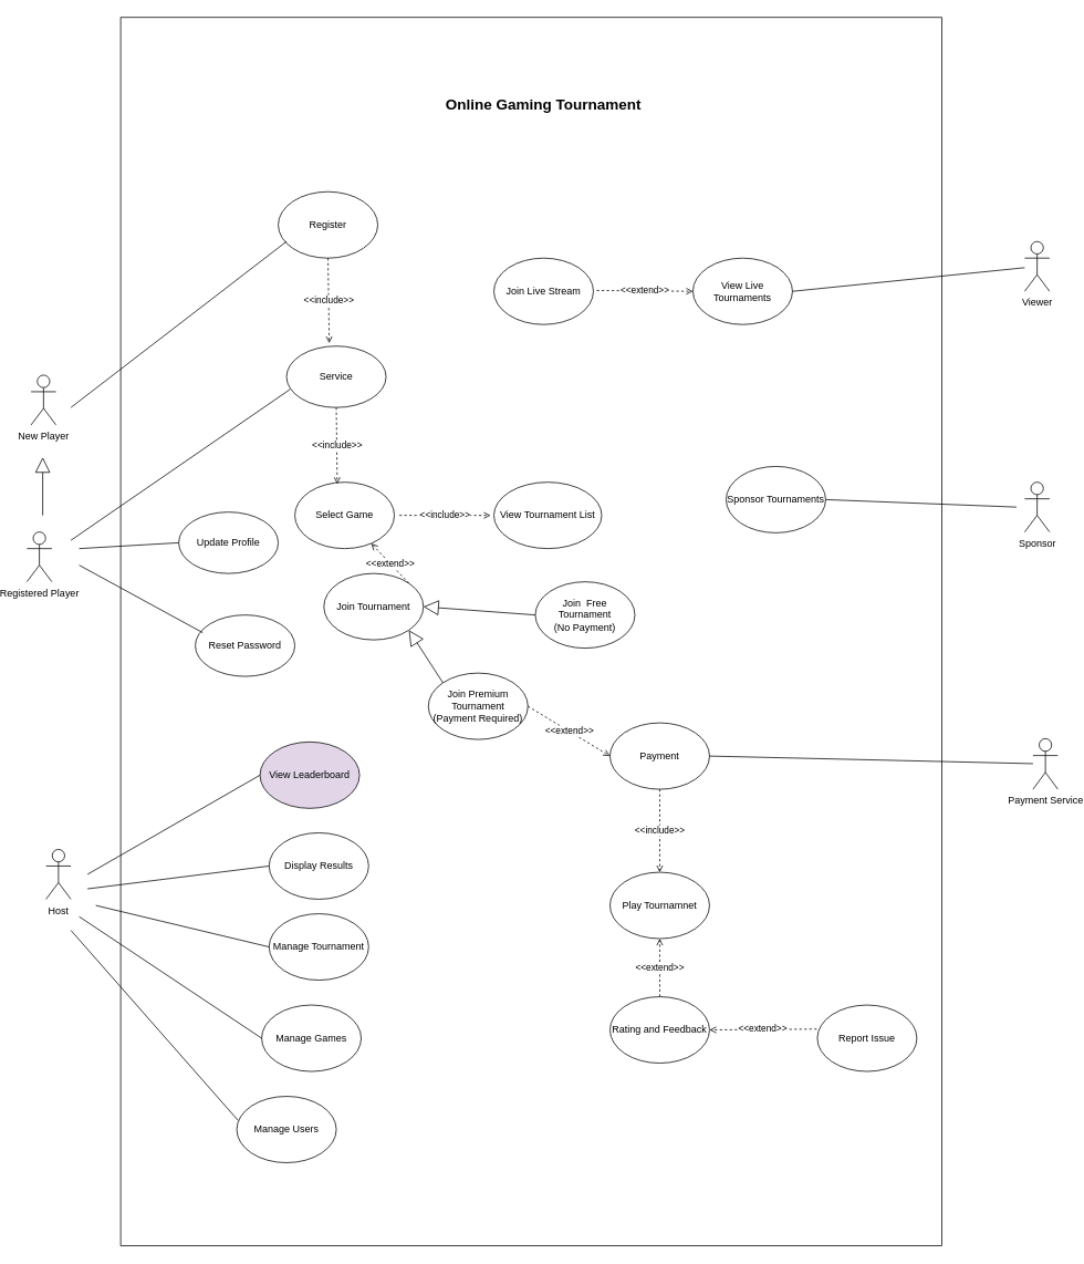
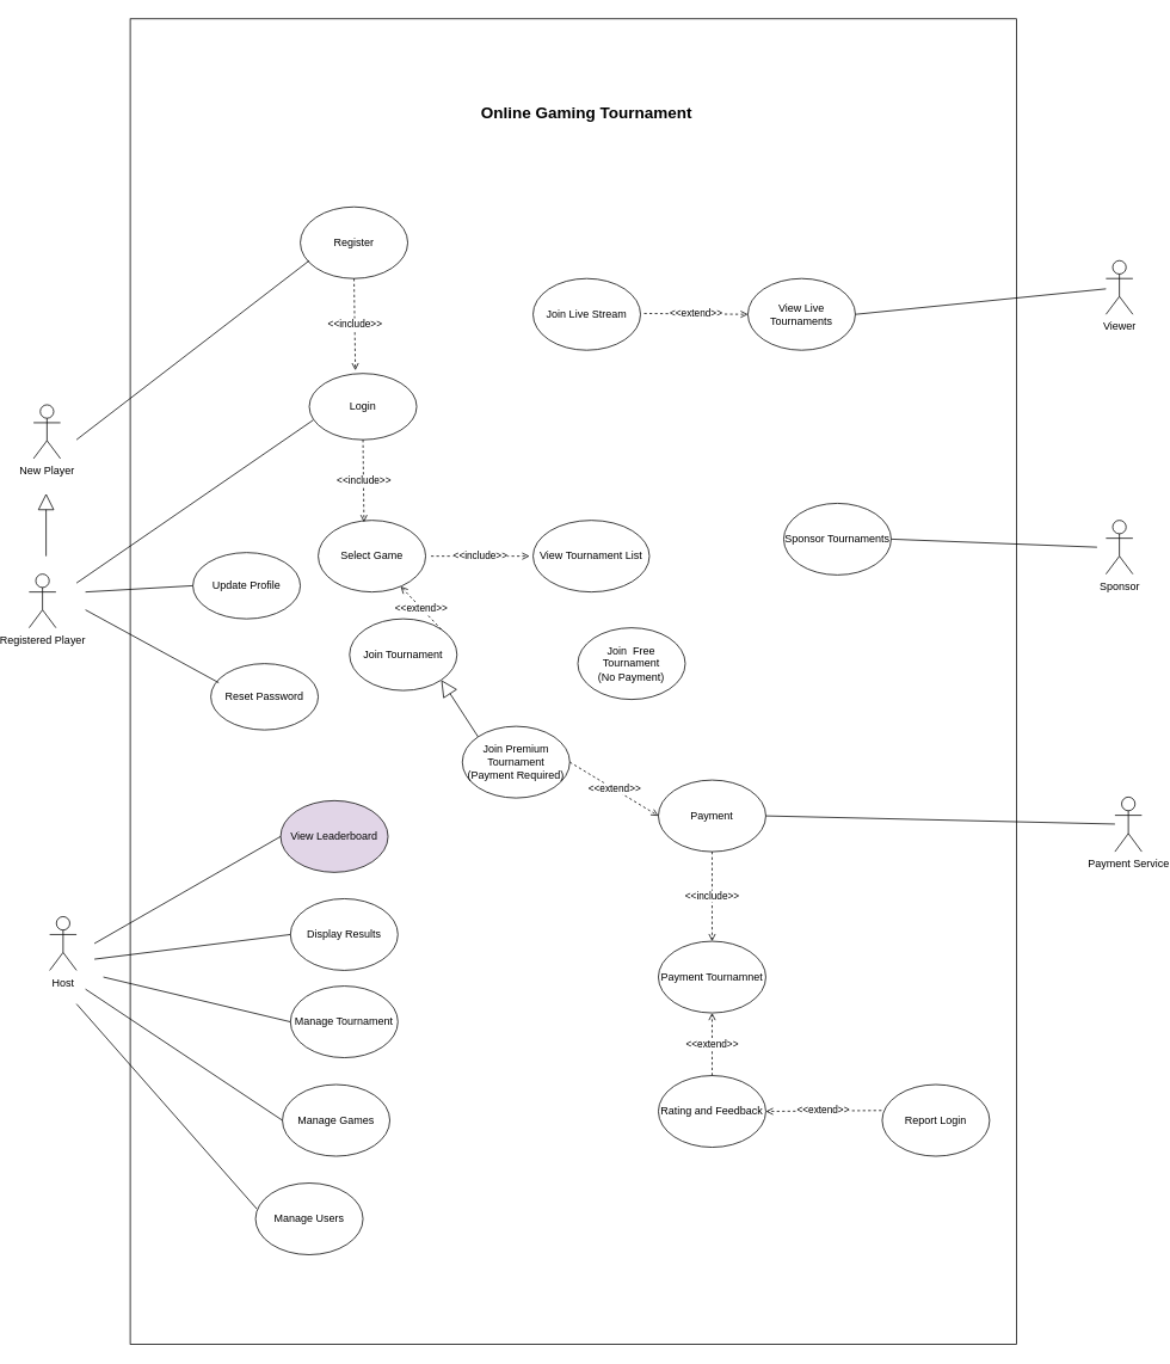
- <mxCell id="6" value="Service" style="ellipse;whiteSpace=wrap;html=1;strokeWidth=1;" parent="1" vertex="1"><mxGeometry x="333" y="416" width="120" height="74" as="geometry" /></mxCell>
+ <mxCell id="6" value="Login" style="ellipse;whiteSpace=wrap;html=1;strokeWidth=1;" parent="1" vertex="1"><mxGeometry x="333" y="416" width="120" height="74" as="geometry" /></mxCell>
- <mxCell id="47" value="" style="endArrow=block;endSize=16;endFill=0;html=1;rounded=0;entryX=1;entryY=0.5;entryDx=0;entryDy=0;exitX=0;exitY=0.5;exitDx=0;exitDy=0;" parent="1" source="45" target="20" edge="1"><mxGeometry width="160" relative="1" as="geometry"><mxPoint x="549" y="680" as="sourcePoint" /><mxPoint x="463" y="730" as="targetPoint" /></mxGeometry></mxCell>
- <mxCell id="31" value="Play Tournamnet" style="ellipse;whiteSpace=wrap;html=1;strokeWidth=1;" parent="1" vertex="1"><mxGeometry x="723" y="1050" width="120" height="80" as="geometry" /></mxCell>
+ <mxCell id="31" value="Payment Tournamnet" style="ellipse;whiteSpace=wrap;html=1;strokeWidth=1;" parent="1" vertex="1"><mxGeometry x="723" y="1050" width="120" height="80" as="geometry" /></mxCell>
- <mxCell id="37" value="Report Issue" style="ellipse;whiteSpace=wrap;html=1;strokeWidth=1;" parent="1" vertex="1"><mxGeometry x="973" y="1210" width="120" height="80" as="geometry" /></mxCell>
+ <mxCell id="37" value="Report Login" style="ellipse;whiteSpace=wrap;html=1;strokeWidth=1;" parent="1" vertex="1"><mxGeometry x="973" y="1210" width="120" height="80" as="geometry" /></mxCell>
